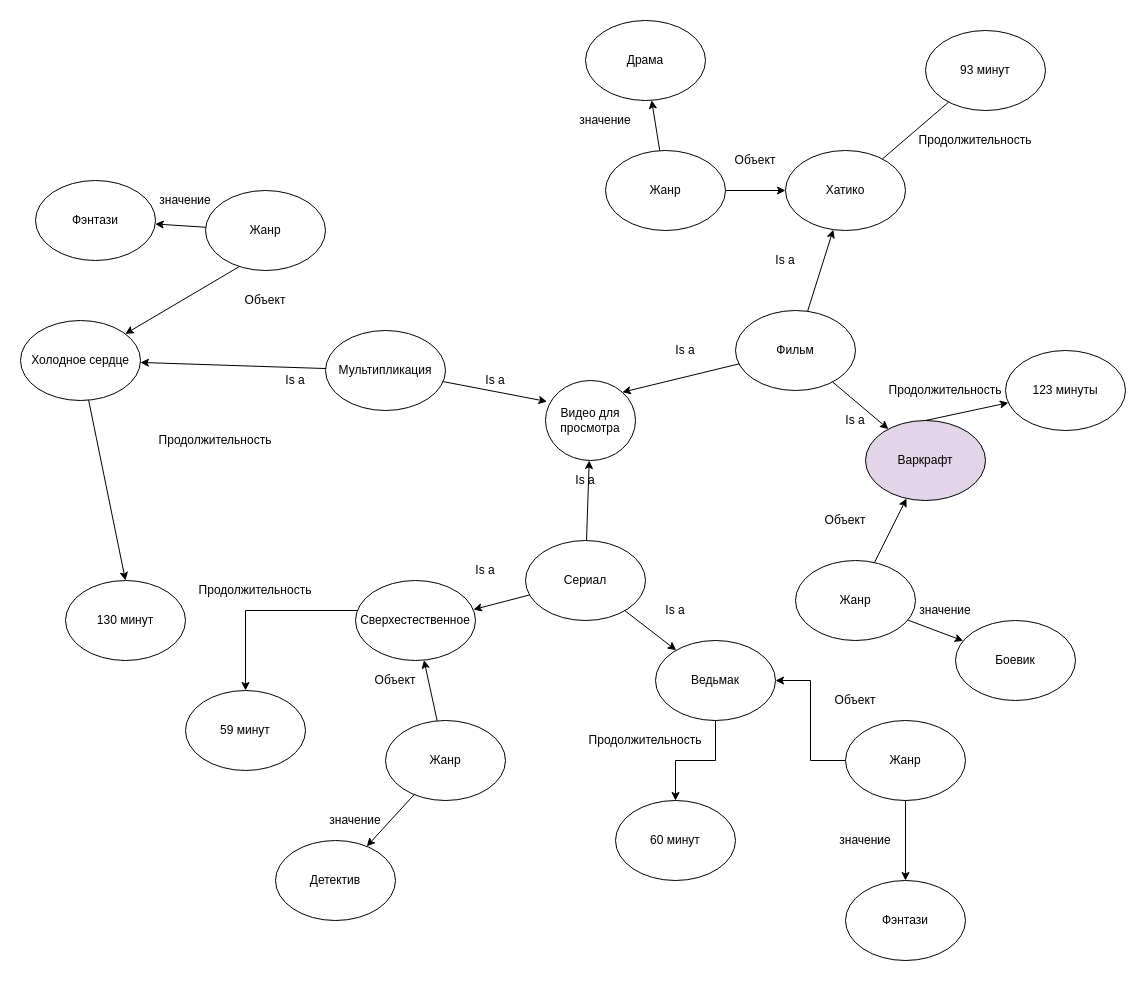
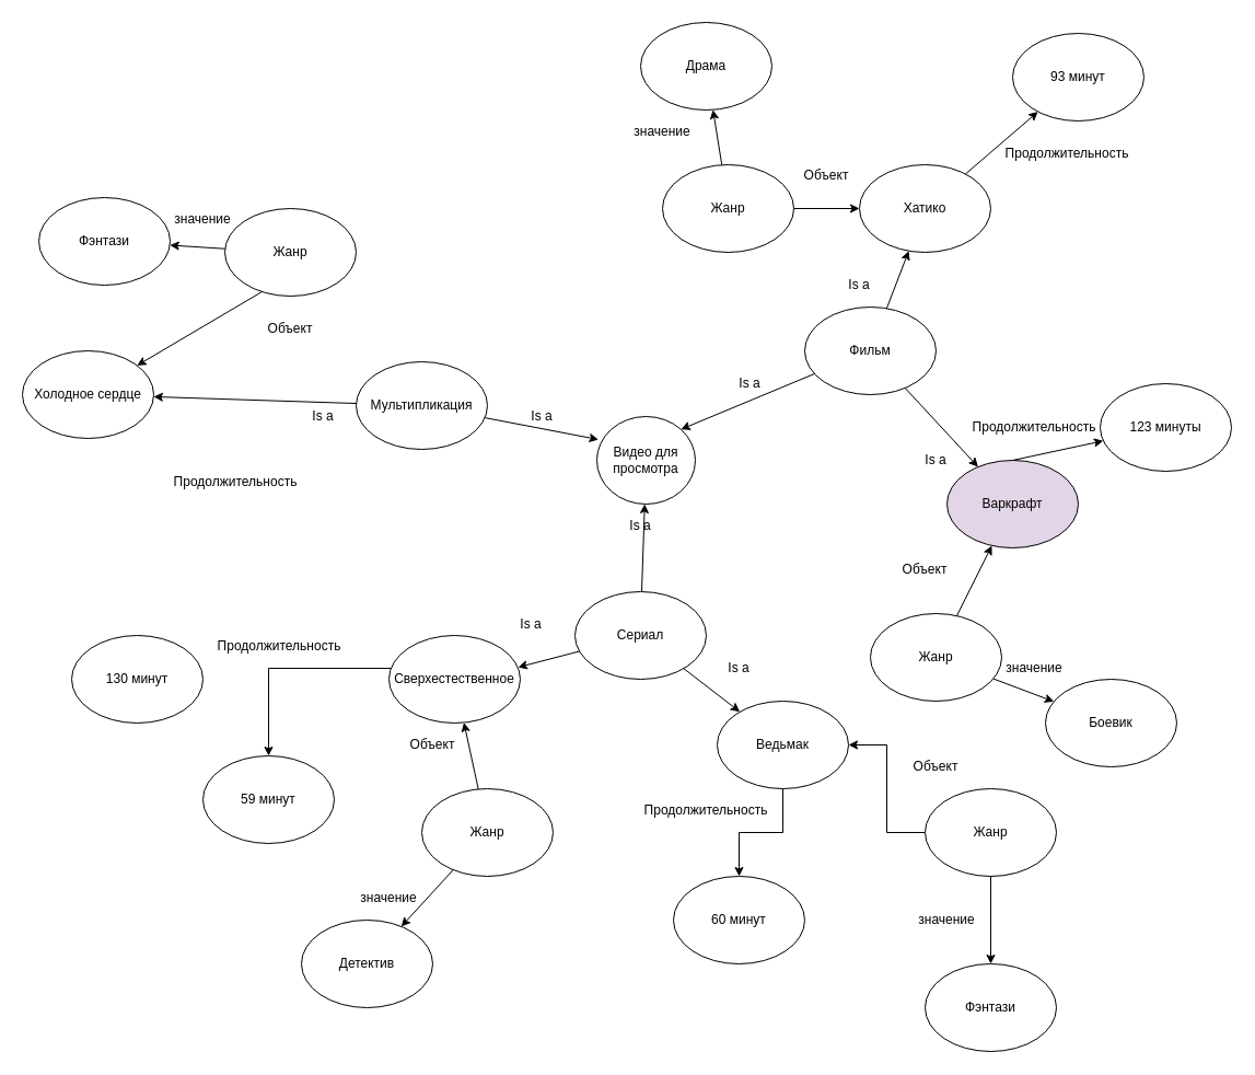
- <mxCell id="29" value="" style="endArrow=none;html=1;" edge="1" parent="1" source="17" target="30"><mxGeometry width="50" height="50" relative="1" as="geometry"><mxPoint x="855" y="130" as="sourcePoint" /><mxPoint x="905" y="80" as="targetPoint" /></mxGeometry></mxCell>
+ <mxCell id="29" value="" style="endArrow=classic;html=1;" edge="1" parent="1" source="17" target="30"><mxGeometry width="50" height="50" relative="1" as="geometry"><mxPoint x="855" y="130" as="sourcePoint" /><mxPoint x="905" y="80" as="targetPoint" /></mxGeometry></mxCell>
- <mxCell id="8" value="Фильм" style="ellipse;whiteSpace=wrap;html=1;" vertex="1" parent="1"><mxGeometry x="735" y="310" width="120" height="80" as="geometry" /></mxCell>
+ <mxCell id="8" value="Фильм" style="ellipse;whiteSpace=wrap;html=1;" vertex="1" parent="1"><mxGeometry x="735" y="280" width="120" height="80" as="geometry" /></mxCell>
- <mxCell id="25" value="" style="endArrow=classic;html=1;entryX=0.5;entryY=0;entryDx=0;entryDy=0;" edge="1" parent="1" source="10" target="28"><mxGeometry width="50" height="50" relative="1" as="geometry"><mxPoint x="165" y="490" as="sourcePoint" /><mxPoint x="135" y="460" as="targetPoint" /></mxGeometry></mxCell>
